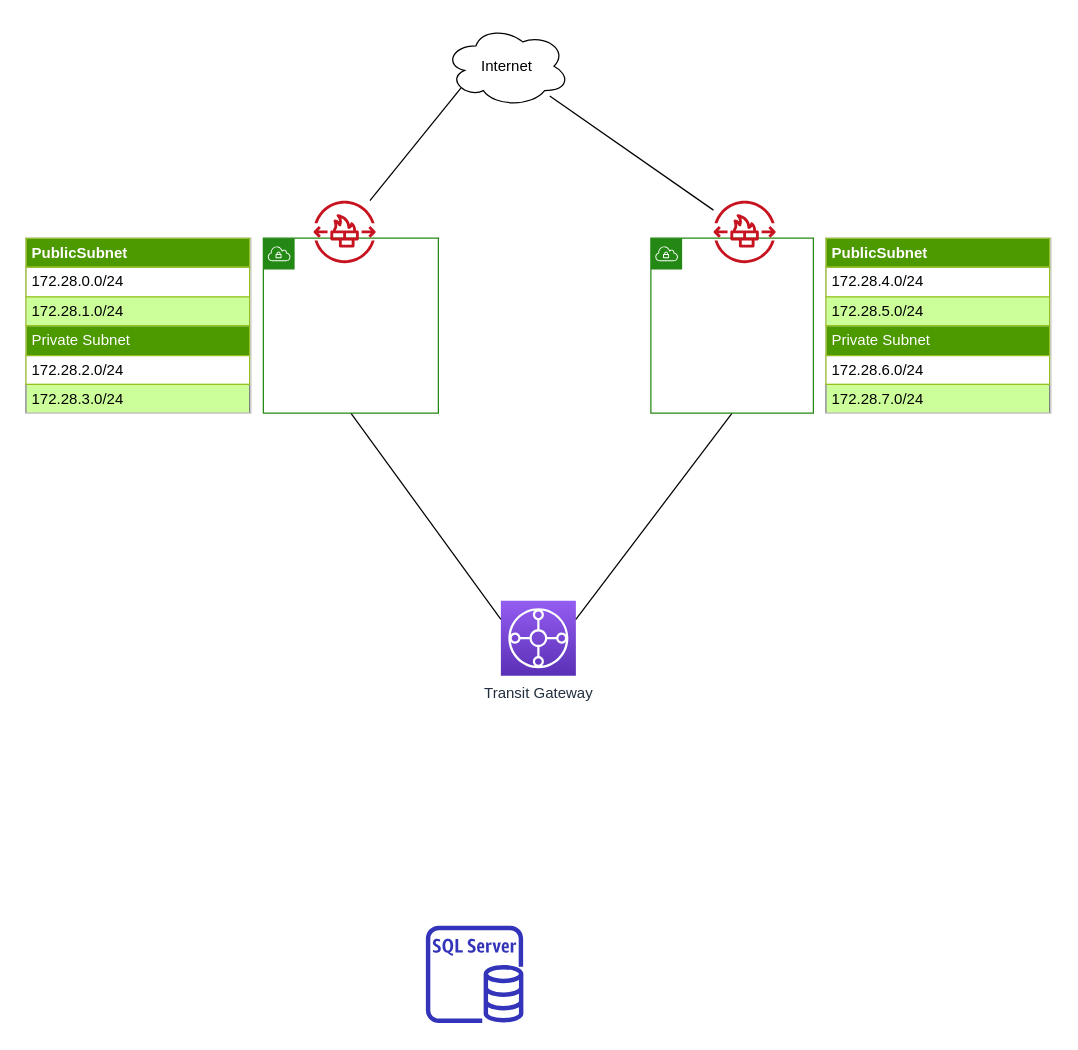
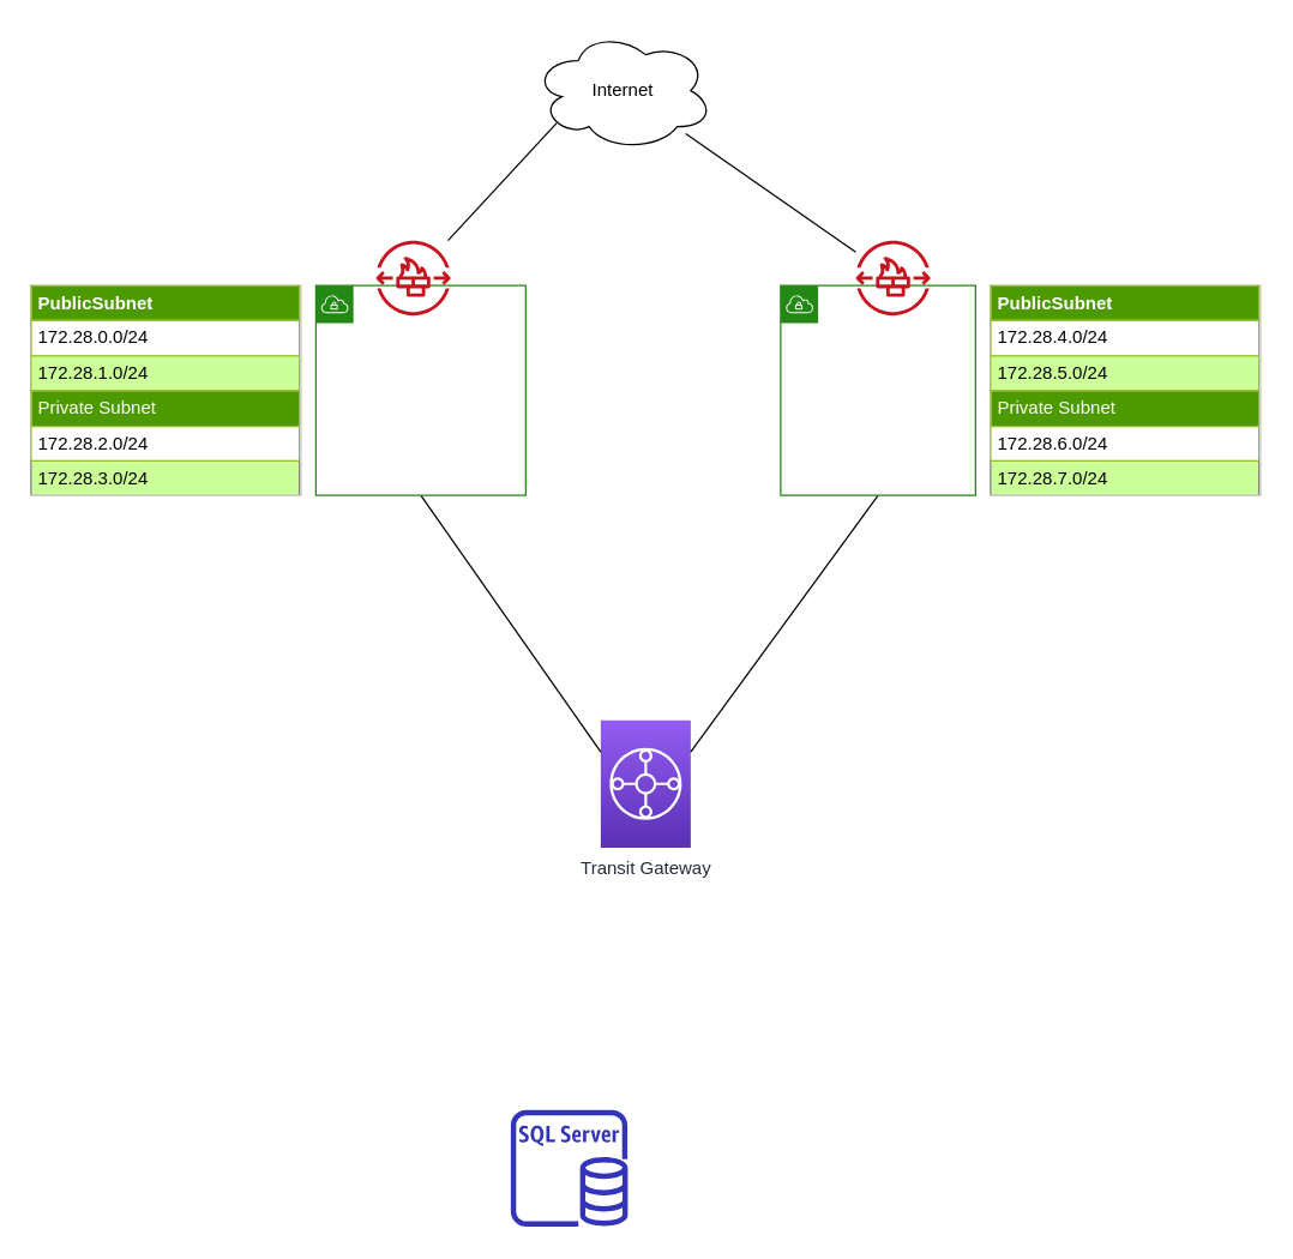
- <mxCell id="11" value="Internet" style="ellipse;shape=cloud;whiteSpace=wrap;html=1;" parent="1" vertex="1"><mxGeometry x="355" y="20" width="100" height="65" as="geometry" /></mxCell>
+ <mxCell id="11" value="Internet" style="ellipse;shape=cloud;whiteSpace=wrap;html=1;" parent="1" vertex="1"><mxGeometry x="355" y="20" width="120" height="80" as="geometry" /></mxCell>
- <mxCell id="2" value="Transit Gateway" style="points=[[0,0,0],[0.25,0,0],[0.5,0,0],[0.75,0,0],[1,0,0],[0,1,0],[0.25,1,0],[0.5,1,0],[0.75,1,0],[1,1,0],[0,0.25,0],[0,0.5,0],[0,0.75,0],[1,0.25,0],[1,0.5,0],[1,0.75,0]];outlineConnect=0;fontColor=#232F3E;gradientColor=#945DF2;gradientDirection=north;fillColor=#5A30B5;strokeColor=#ffffff;dashed=0;verticalLabelPosition=bottom;verticalAlign=top;align=center;html=1;fontSize=12;fontStyle=0;aspect=fixed;shape=mxgraph.aws4.resourceIcon;resIcon=mxgraph.aws4.transit_gateway;" parent="1" vertex="1"><mxGeometry x="400" y="480" width="60" height="60" as="geometry" /></mxCell>
+ <mxCell id="2" value="Transit Gateway" style="points=[[0,0,0],[0.25,0,0],[0.5,0,0],[0.75,0,0],[1,0,0],[0,1,0],[0.25,1,0],[0.5,1,0],[0.75,1,0],[1,1,0],[0,0.25,0],[0,0.5,0],[0,0.75,0],[1,0.25,0],[1,0.5,0],[1,0.75,0]];outlineConnect=0;fontColor=#232F3E;gradientColor=#945DF2;gradientDirection=north;fillColor=#5A30B5;strokeColor=#ffffff;dashed=0;verticalLabelPosition=bottom;verticalAlign=top;align=center;html=1;fontSize=12;fontStyle=0;aspect=fixed;shape=mxgraph.aws4.resourceIcon;resIcon=mxgraph.aws4.transit_gateway;" parent="1" vertex="1"><mxGeometry x="400" y="480" width="60" height="85" as="geometry" /></mxCell>
